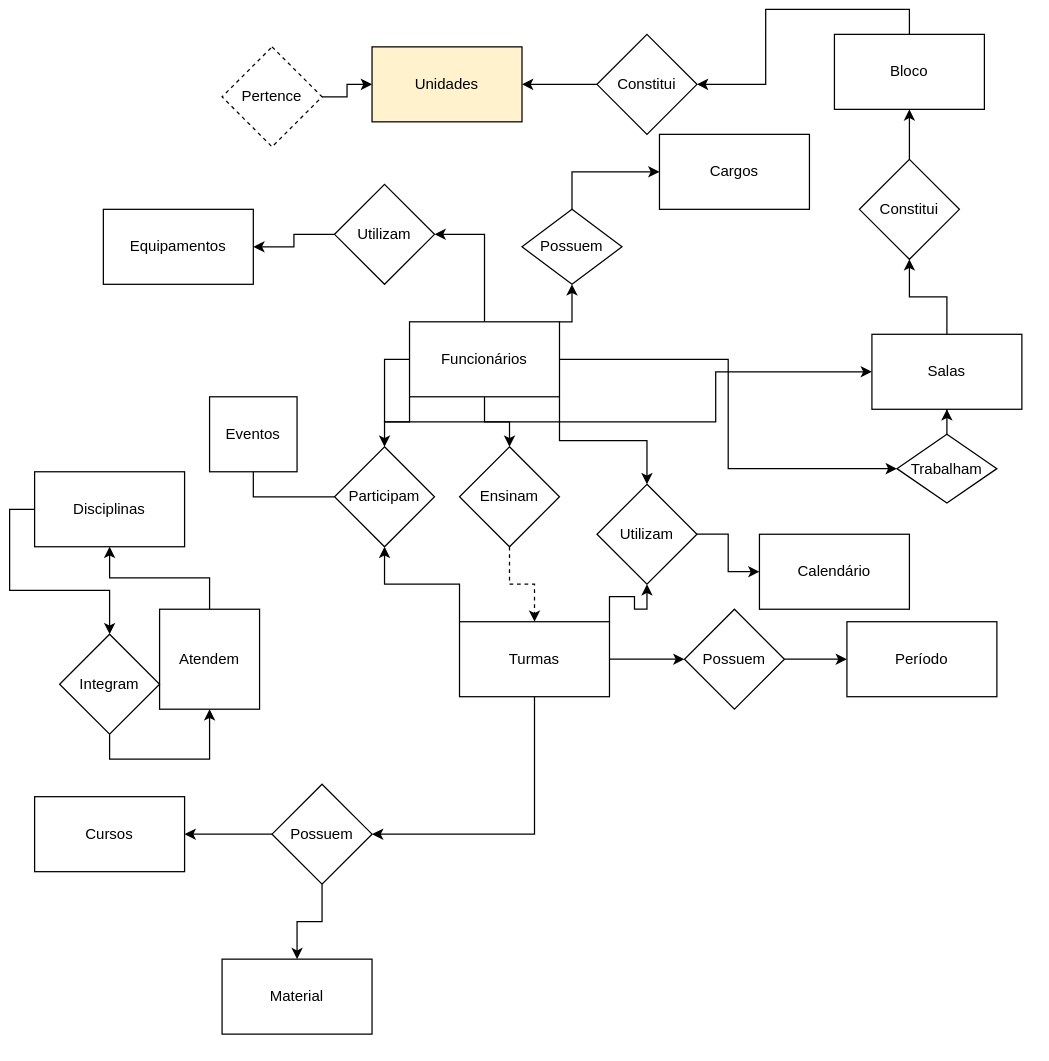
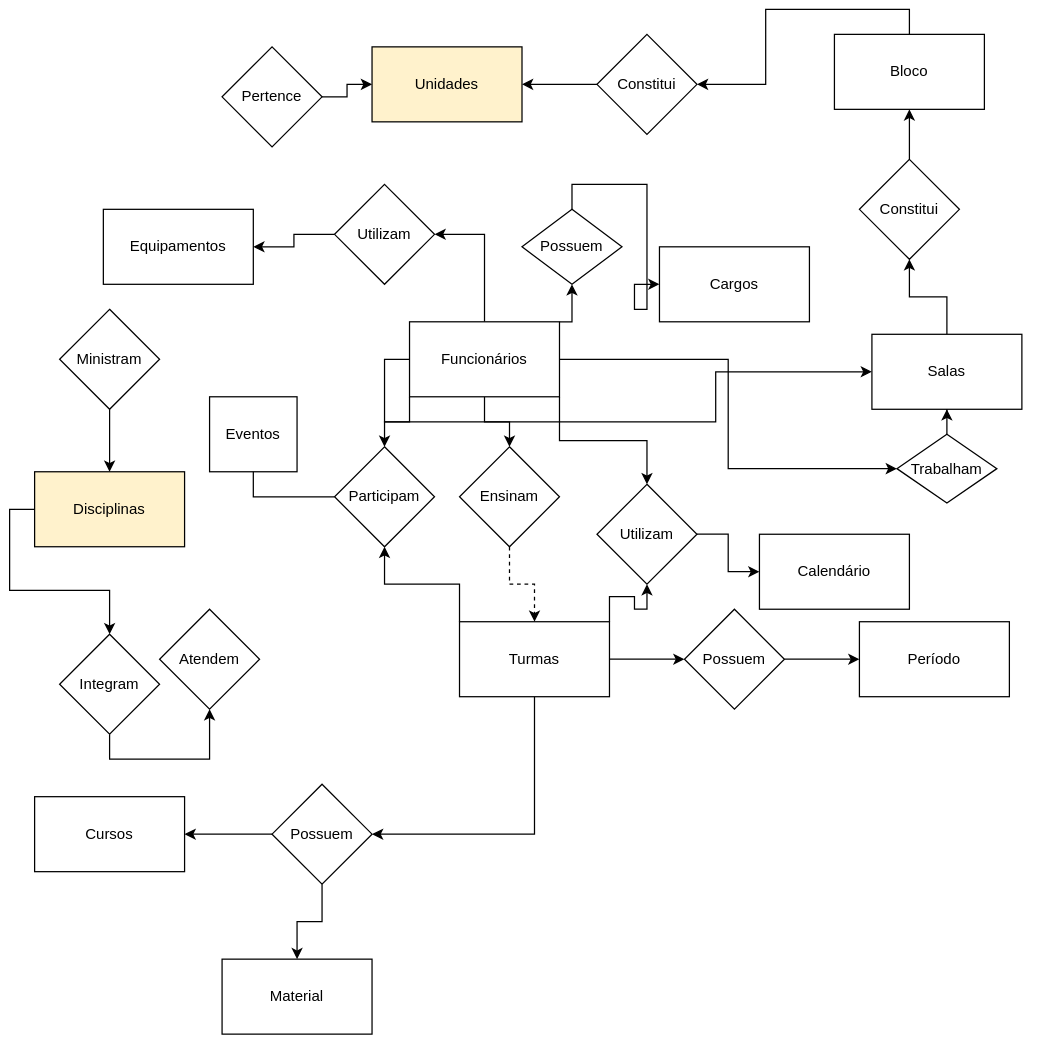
- <mxCell id="32" value="Pertence" style="rhombus;whiteSpace=wrap;html=1;dashed=1;" vertex="1" parent="1"><mxGeometry x="170" y="30" width="80" height="80" as="geometry" /></mxCell>
+ <mxCell id="32" value="Pertence" style="rhombus;whiteSpace=wrap;html=1;" vertex="1" parent="1"><mxGeometry x="170" y="30" width="80" height="80" as="geometry" /></mxCell>
- <mxCell id="57" value="Cargos" style="rounded=0;whiteSpace=wrap;html=1;" vertex="1" parent="1"><mxGeometry x="520" y="100" width="120" height="60" as="geometry" /></mxCell>
+ <mxCell id="57" value="Cargos" style="rounded=0;whiteSpace=wrap;html=1;" vertex="1" parent="1"><mxGeometry x="520" y="190" width="120" height="60" as="geometry" /></mxCell>
+ <mxCell id="36" value="Ministram" style="rhombus;whiteSpace=wrap;html=1;" vertex="1" parent="1"><mxGeometry x="40" y="240" width="80" height="80" as="geometry" /></mxCell>
+ <mxCell id="35" style="edgeStyle=orthogonalEdgeStyle;rounded=0;orthogonalLoop=1;jettySize=auto;html=1;exitX=0.5;exitY=1;exitDx=0;exitDy=0;entryX=0.5;entryY=0;entryDx=0;entryDy=0;" edge="1" parent="1" source="36" target="10"><mxGeometry relative="1" as="geometry" /></mxCell>
- <mxCell id="10" value="Disciplinas" style="rounded=0;whiteSpace=wrap;html=1;" vertex="1" parent="1"><mxGeometry x="20" y="370" width="120" height="60" as="geometry" /></mxCell>
+ <mxCell id="10" value="Disciplinas" style="rounded=0;whiteSpace=wrap;html=1;fillColor=#fff2cc;" vertex="1" parent="1"><mxGeometry x="20" y="370" width="120" height="60" as="geometry" /></mxCell>
- <mxCell id="39" style="edgeStyle=orthogonalEdgeStyle;rounded=0;orthogonalLoop=1;jettySize=auto;html=1;exitX=0.5;exitY=0;exitDx=0;exitDy=0;entryX=0.5;entryY=1;entryDx=0;entryDy=0;" edge="1" parent="1" source="40" target="10"><mxGeometry relative="1" as="geometry" /></mxCell>
- <mxCell id="40" value="Atendem" style="whiteSpace=wrap;html=1;rounded=0;" vertex="1" parent="1"><mxGeometry x="120" y="480" width="80" height="80" as="geometry" /></mxCell>
+ <mxCell id="40" value="Atendem" style="rhombus;whiteSpace=wrap;html=1;" vertex="1" parent="1"><mxGeometry x="120" y="480" width="80" height="80" as="geometry" /></mxCell>
- <mxCell id="26" value="Período" style="rounded=0;whiteSpace=wrap;html=1;" vertex="1" parent="1"><mxGeometry x="670" y="490" width="120" height="60" as="geometry" /></mxCell>
+ <mxCell id="26" value="Período" style="rounded=0;whiteSpace=wrap;html=1;" vertex="1" parent="1"><mxGeometry x="680" y="490" width="120" height="60" as="geometry" /></mxCell>
